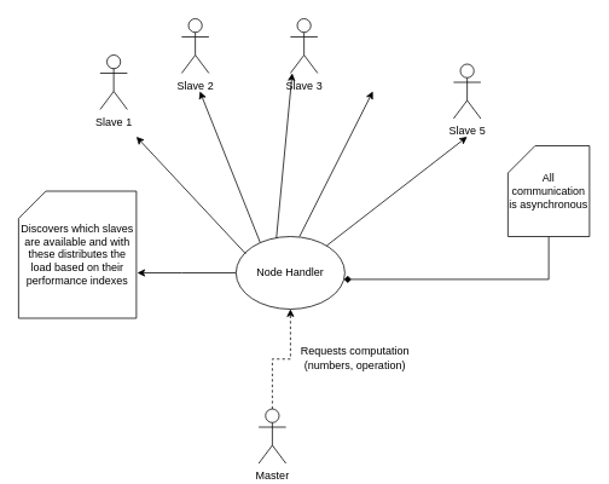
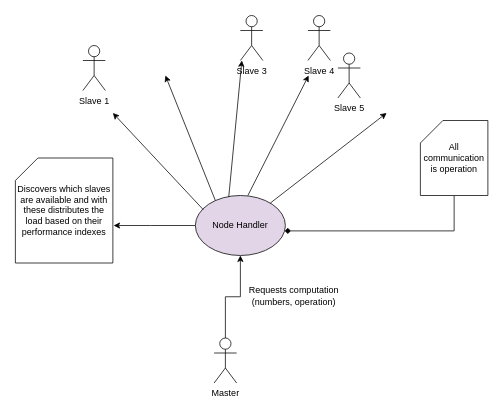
- <mxCell id="8" value="Slave 2" style="shape=umlActor;verticalLabelPosition=bottom;labelBackgroundColor=#ffffff;verticalAlign=top;html=1;outlineConnect=0;" vertex="1" parent="1"><mxGeometry x="200" y="20" width="30" height="60" as="geometry" /></mxCell>
+ <mxCell id="9" value="Slave 4" style="shape=umlActor;verticalLabelPosition=bottom;labelBackgroundColor=#ffffff;verticalAlign=top;html=1;outlineConnect=0;" vertex="1" parent="1"><mxGeometry x="410" y="20" width="30" height="60" as="geometry" /></mxCell>
- <mxCell id="11" value="Slave 5" style="shape=umlActor;verticalLabelPosition=bottom;labelBackgroundColor=#ffffff;verticalAlign=top;html=1;outlineConnect=0;" vertex="1" parent="1"><mxGeometry x="500" y="70" width="30" height="60" as="geometry" /></mxCell>
+ <mxCell id="11" value="Slave 5" style="shape=umlActor;verticalLabelPosition=bottom;labelBackgroundColor=#ffffff;verticalAlign=top;html=1;outlineConnect=0;" vertex="1" parent="1"><mxGeometry x="450" y="70" width="30" height="60" as="geometry" /></mxCell>
- <mxCell id="19" value="All communication is asynchronous" style="shape=card;whiteSpace=wrap;html=1;" vertex="1" parent="1"><mxGeometry x="560" y="160" width="90" height="100" as="geometry" /></mxCell>
+ <mxCell id="19" value="All communication is operation" style="shape=card;whiteSpace=wrap;html=1;" vertex="1" parent="1"><mxGeometry x="560" y="160" width="90" height="100" as="geometry" /></mxCell>
- <mxCell id="3" value="Node Handler" style="ellipse;whiteSpace=wrap;html=1;" vertex="1" parent="1"><mxGeometry x="260" y="260" width="120" height="80" as="geometry" /></mxCell>
+ <mxCell id="3" value="Node Handler" style="ellipse;whiteSpace=wrap;html=1;fillColor=#e1d5e7;" vertex="1" parent="1"><mxGeometry x="260" y="260" width="120" height="80" as="geometry" /></mxCell>
- <mxCell id="4" style="edgeStyle=orthogonalEdgeStyle;rounded=0;orthogonalLoop=1;jettySize=auto;html=1;dashed=1;" edge="1" parent="1" source="6" target="3"><mxGeometry relative="1" as="geometry" /></mxCell>
+ <mxCell id="4" style="edgeStyle=orthogonalEdgeStyle;rounded=0;orthogonalLoop=1;jettySize=auto;html=1;" edge="1" parent="1" source="6" target="3"><mxGeometry relative="1" as="geometry" /></mxCell>
